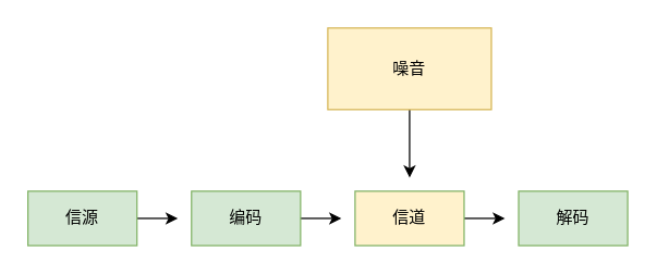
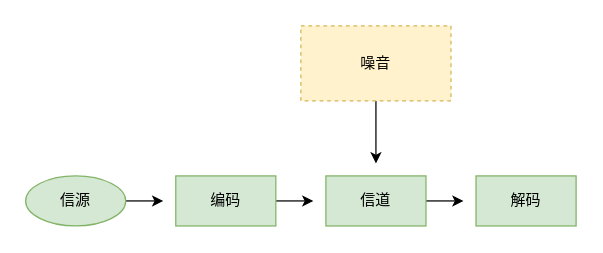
- <mxCell id="10" value="噪音" style="rounded=0;whiteSpace=wrap;html=1;fillColor=#fff2cc;strokeColor=#d6b656;" vertex="1" parent="1"><mxGeometry x="240" y="20" width="120" height="60" as="geometry" /></mxCell>
+ <mxCell id="10" value="噪音" style="rounded=0;whiteSpace=wrap;html=1;fillColor=#fff2cc;strokeColor=#d6b656;dashed=1;" vertex="1" parent="1"><mxGeometry x="240" y="20" width="120" height="60" as="geometry" /></mxCell>
- <mxCell id="3" value="信源" style="rounded=0;whiteSpace=wrap;html=1;fillColor=#d5e8d4;strokeColor=#82b366;" vertex="1" parent="1"><mxGeometry x="20" y="140" width="80" height="40" as="geometry" /></mxCell>
+ <mxCell id="3" value="信源" style="ellipse;whiteSpace=wrap;html=1;fillColor=#d5e8d4;strokeColor=#82b366;" vertex="1" parent="1"><mxGeometry x="20" y="140" width="80" height="40" as="geometry" /></mxCell>
- <mxCell id="7" value="信道" style="rounded=0;whiteSpace=wrap;html=1;fillColor=#fff2cc;strokeColor=#82b366;" vertex="1" parent="1"><mxGeometry x="260" y="140" width="80" height="40" as="geometry" /></mxCell>
+ <mxCell id="7" value="信道" style="rounded=0;whiteSpace=wrap;html=1;fillColor=#d5e8d4;strokeColor=#82b366;" vertex="1" parent="1"><mxGeometry x="260" y="140" width="80" height="40" as="geometry" /></mxCell>
